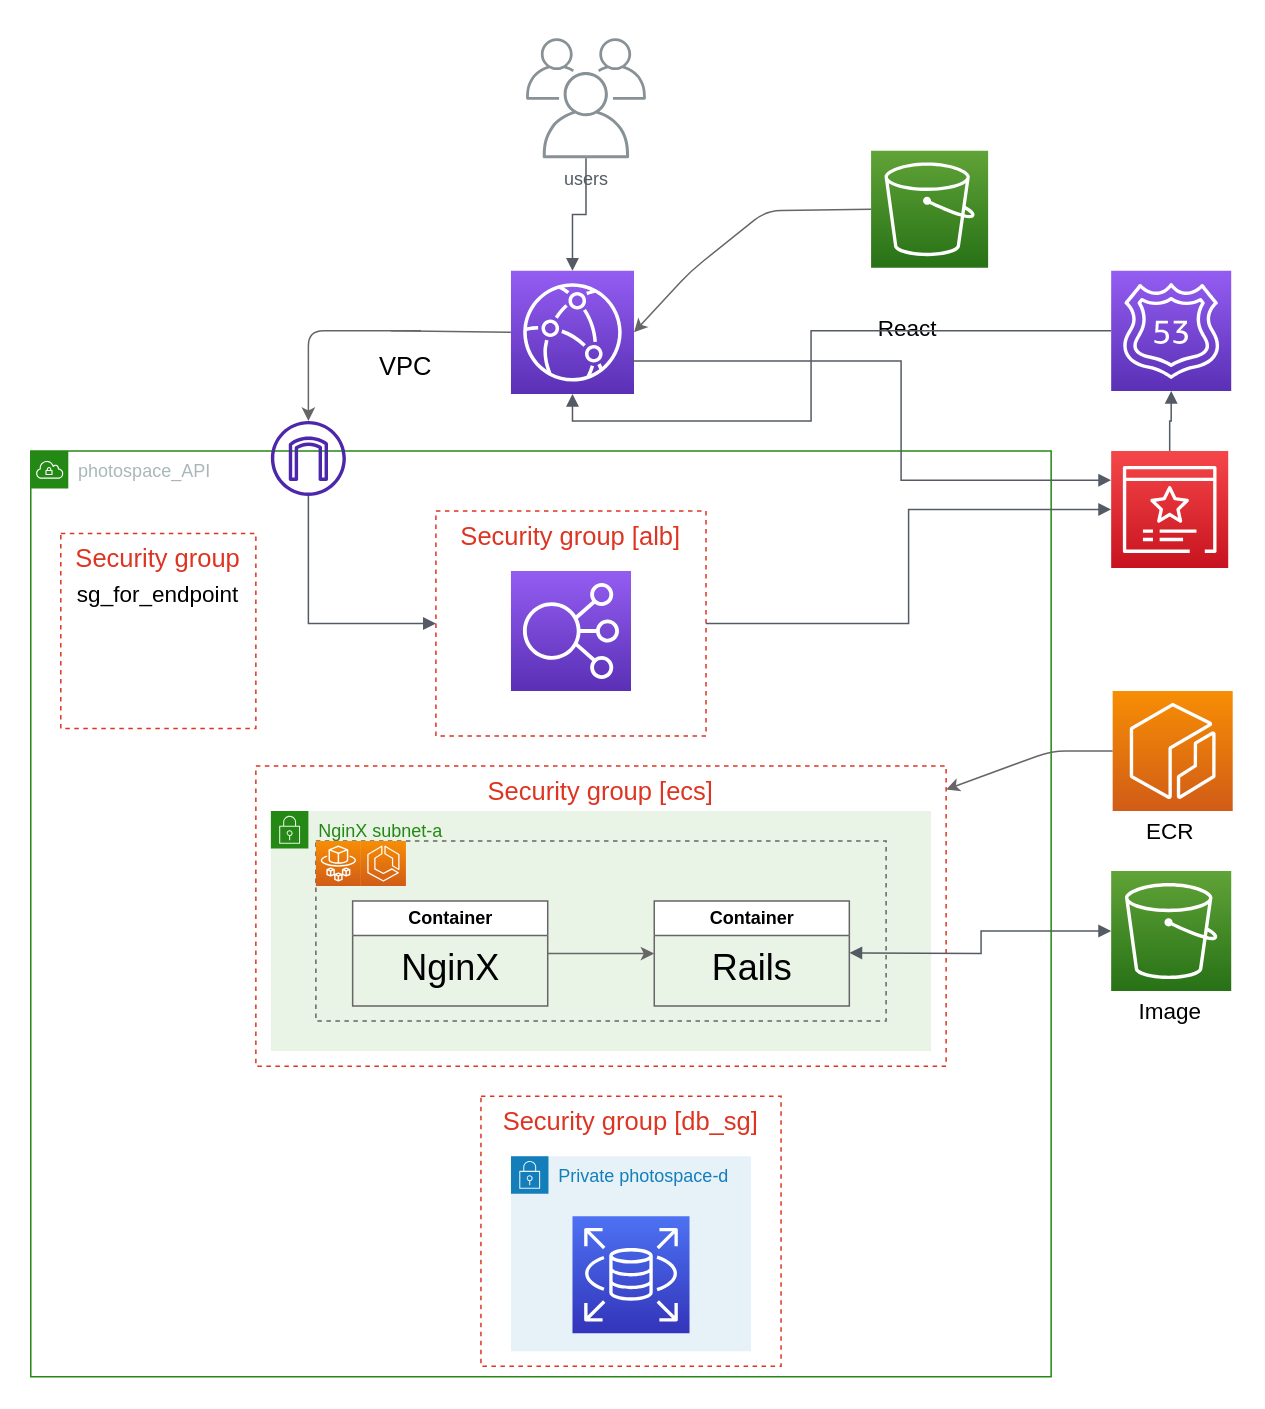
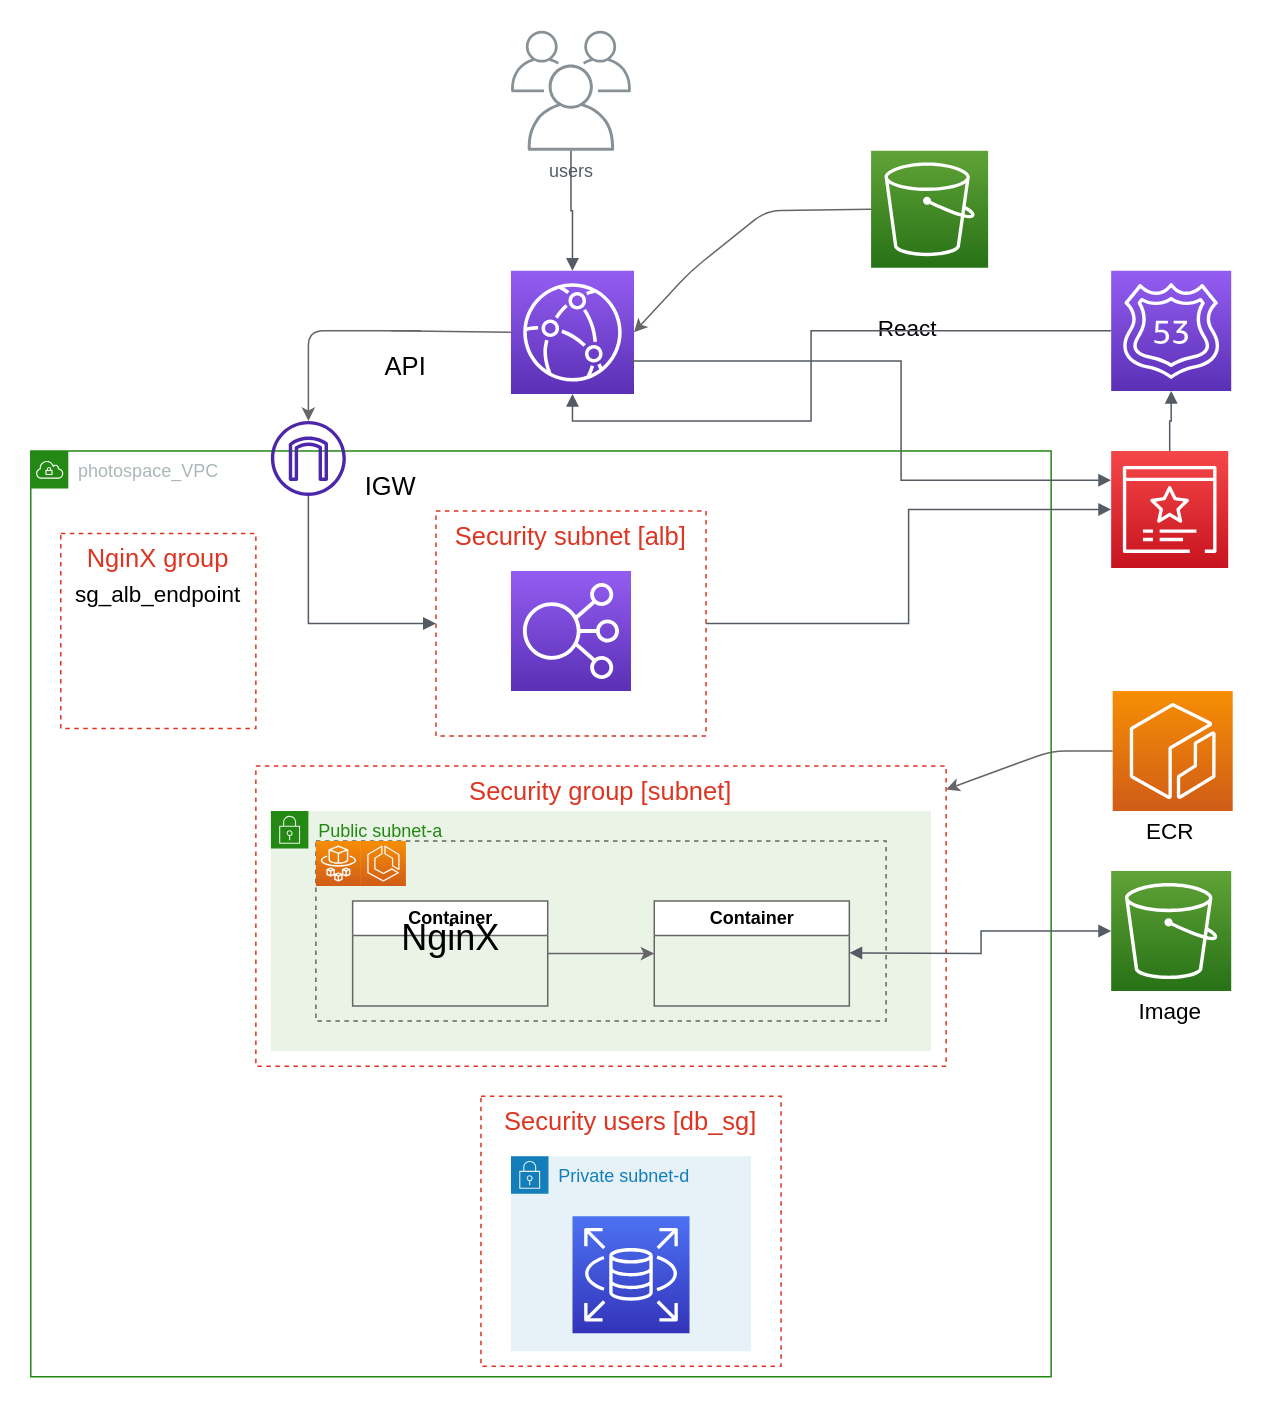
- <mxCell id="24" value="users" style="sketch=0;outlineConnect=0;gradientColor=none;fontColor=#545B64;strokeColor=none;fillColor=#879196;dashed=0;verticalLabelPosition=bottom;verticalAlign=top;align=center;html=1;fontSize=12;fontStyle=0;aspect=fixed;shape=mxgraph.aws4.illustration_users;pointerEvents=1" vertex="1" parent="1"><mxGeometry x="350" y="25" width="80" height="80" as="geometry" /></mxCell>
+ <mxCell id="24" value="users" style="sketch=0;outlineConnect=0;gradientColor=none;fontColor=#545B64;strokeColor=none;fillColor=#879196;dashed=0;verticalLabelPosition=bottom;verticalAlign=top;align=center;html=1;fontSize=12;fontStyle=0;aspect=fixed;shape=mxgraph.aws4.illustration_users;pointerEvents=1" vertex="1" parent="1"><mxGeometry x="340" y="20" width="80" height="80" as="geometry" /></mxCell>
- <mxCell id="39" value="VPC" style="text;html=1;strokeColor=none;fillColor=none;align=center;verticalAlign=middle;whiteSpace=wrap;rounded=0;dashed=1;fontSize=17;fontColor=default;" vertex="1" parent="1"><mxGeometry x="240" y="230" width="60" height="30" as="geometry" /></mxCell>
+ <mxCell id="39" value="API" style="text;html=1;strokeColor=none;fillColor=none;align=center;verticalAlign=middle;whiteSpace=wrap;rounded=0;dashed=1;fontSize=17;fontColor=default;" vertex="1" parent="1"><mxGeometry x="240" y="230" width="60" height="30" as="geometry" /></mxCell>
- <mxCell id="2" value="photospace_API" style="points=[[0,0],[0.25,0],[0.5,0],[0.75,0],[1,0],[1,0.25],[1,0.5],[1,0.75],[1,1],[0.75,1],[0.5,1],[0.25,1],[0,1],[0,0.75],[0,0.5],[0,0.25]];outlineConnect=0;gradientColor=none;html=1;whiteSpace=wrap;fontSize=12;fontStyle=0;container=1;pointerEvents=0;collapsible=0;recursiveResize=0;shape=mxgraph.aws4.group;grIcon=mxgraph.aws4.group_vpc;strokeColor=#248814;fillColor=none;verticalAlign=top;align=left;spacingLeft=30;fontColor=#AAB7B8;dashed=0;" vertex="1" parent="1"><mxGeometry x="20" y="300" width="680" height="617" as="geometry" /></mxCell>
+ <mxCell id="2" value="photospace_VPC" style="points=[[0,0],[0.25,0],[0.5,0],[0.75,0],[1,0],[1,0.25],[1,0.5],[1,0.75],[1,1],[0.75,1],[0.5,1],[0.25,1],[0,1],[0,0.75],[0,0.5],[0,0.25]];outlineConnect=0;gradientColor=none;html=1;whiteSpace=wrap;fontSize=12;fontStyle=0;container=1;pointerEvents=0;collapsible=0;recursiveResize=0;shape=mxgraph.aws4.group;grIcon=mxgraph.aws4.group_vpc;strokeColor=#248814;fillColor=none;verticalAlign=top;align=left;spacingLeft=30;fontColor=#AAB7B8;dashed=0;" vertex="1" parent="1"><mxGeometry x="20" y="300" width="680" height="617" as="geometry" /></mxCell>
+ <mxCell id="17" value="IGW" style="text;html=1;strokeColor=none;fillColor=none;align=center;verticalAlign=middle;whiteSpace=wrap;rounded=0;dashed=1;fontSize=17;fontColor=default;" vertex="1" parent="2"><mxGeometry x="210" y="10" width="60" height="30" as="geometry" /></mxCell>
- <mxCell id="21" value="Security group [alb]" style="fillColor=none;strokeColor=#DD3522;verticalAlign=top;fontStyle=0;fontColor=#DD3522;dashed=1;fontSize=17;" vertex="1" parent="2"><mxGeometry x="270" y="40" width="180" height="150" as="geometry" /></mxCell>
+ <mxCell id="21" value="Security subnet [alb]" style="fillColor=none;strokeColor=#DD3522;verticalAlign=top;fontStyle=0;fontColor=#DD3522;dashed=1;fontSize=17;" vertex="1" parent="2"><mxGeometry x="270" y="40" width="180" height="150" as="geometry" /></mxCell>
- <mxCell id="18" value="Security group" style="fillColor=none;strokeColor=#DD3522;verticalAlign=top;fontStyle=0;fontColor=#DD3522;dashed=1;fontSize=17;" vertex="1" parent="2"><mxGeometry x="20" y="55" width="130" height="130" as="geometry" /></mxCell>
+ <mxCell id="18" value="NginX group" style="fillColor=none;strokeColor=#DD3522;verticalAlign=top;fontStyle=0;fontColor=#DD3522;dashed=1;fontSize=17;" vertex="1" parent="2"><mxGeometry x="20" y="55" width="130" height="130" as="geometry" /></mxCell>
- <mxCell id="19" value="sg_for_endpoint" style="text;html=1;strokeColor=none;fillColor=none;align=center;verticalAlign=middle;whiteSpace=wrap;rounded=0;dashed=1;fontSize=15;fontColor=default;" vertex="1" parent="2"><mxGeometry x="15" y="80" width="140" height="30" as="geometry" /></mxCell>
+ <mxCell id="19" value="sg_alb_endpoint" style="text;html=1;strokeColor=none;fillColor=none;align=center;verticalAlign=middle;whiteSpace=wrap;rounded=0;dashed=1;fontSize=15;fontColor=default;" vertex="1" parent="2"><mxGeometry x="15" y="80" width="140" height="30" as="geometry" /></mxCell>
- <mxCell id="11" value="Security group [ecs]" style="fillColor=none;strokeColor=#DD3522;verticalAlign=top;fontStyle=0;fontColor=#DD3522;dashed=1;fontSize=17;" vertex="1" parent="3"><mxGeometry x="-10" y="-30" width="460" height="200" as="geometry" /></mxCell>
+ <mxCell id="11" value="Security group [subnet]" style="fillColor=none;strokeColor=#DD3522;verticalAlign=top;fontStyle=0;fontColor=#DD3522;dashed=1;fontSize=17;" vertex="1" parent="3"><mxGeometry x="-10" y="-30" width="460" height="200" as="geometry" /></mxCell>
- <mxCell id="3" value="NginX subnet-a" style="points=[[0,0],[0.25,0],[0.5,0],[0.75,0],[1,0],[1,0.25],[1,0.5],[1,0.75],[1,1],[0.75,1],[0.5,1],[0.25,1],[0,1],[0,0.75],[0,0.5],[0,0.25]];outlineConnect=0;gradientColor=none;html=1;whiteSpace=wrap;fontSize=12;fontStyle=0;container=1;pointerEvents=0;collapsible=0;recursiveResize=0;shape=mxgraph.aws4.group;grIcon=mxgraph.aws4.group_security_group;grStroke=0;strokeColor=#248814;fillColor=#E9F3E6;verticalAlign=top;align=left;spacingLeft=30;fontColor=#248814;dashed=0;" vertex="1" parent="2"><mxGeometry x="160" y="240" width="440" height="160" as="geometry" /></mxCell>
+ <mxCell id="3" value="Public subnet-a" style="points=[[0,0],[0.25,0],[0.5,0],[0.75,0],[1,0],[1,0.25],[1,0.5],[1,0.75],[1,1],[0.75,1],[0.5,1],[0.25,1],[0,1],[0,0.75],[0,0.5],[0,0.25]];outlineConnect=0;gradientColor=none;html=1;whiteSpace=wrap;fontSize=12;fontStyle=0;container=1;pointerEvents=0;collapsible=0;recursiveResize=0;shape=mxgraph.aws4.group;grIcon=mxgraph.aws4.group_security_group;grStroke=0;strokeColor=#248814;fillColor=#E9F3E6;verticalAlign=top;align=left;spacingLeft=30;fontColor=#248814;dashed=0;" vertex="1" parent="2"><mxGeometry x="160" y="240" width="440" height="160" as="geometry" /></mxCell>
- <mxCell id="5" value="NginX" style="text;html=1;strokeColor=none;fillColor=none;align=center;verticalAlign=middle;whiteSpace=wrap;rounded=0;fontSize=24;fontColor=#000000;" vertex="1" parent="4"><mxGeometry x="25" y="30" width="80" height="30" as="geometry" /></mxCell>
+ <mxCell id="5" value="NginX" style="text;html=1;strokeColor=none;fillColor=none;align=center;verticalAlign=middle;whiteSpace=wrap;rounded=0;fontSize=24;fontColor=#000000;" vertex="1" parent="4"><mxGeometry x="25" y="10" width="80" height="30" as="geometry" /></mxCell>
- <mxCell id="7" value="Rails" style="text;html=1;strokeColor=none;fillColor=none;align=center;verticalAlign=middle;whiteSpace=wrap;rounded=0;fontSize=24;fontColor=#000000;" vertex="1" parent="6"><mxGeometry x="25" y="30" width="80" height="30" as="geometry" /></mxCell>
- <mxCell id="20" value="Security group [db_sg]" style="fillColor=none;strokeColor=#DD3522;verticalAlign=top;fontStyle=0;fontColor=#DD3522;dashed=1;fontSize=17;" vertex="1" parent="2"><mxGeometry x="300" y="430" width="200" height="180" as="geometry" /></mxCell>
+ <mxCell id="20" value="Security users [db_sg]" style="fillColor=none;strokeColor=#DD3522;verticalAlign=top;fontStyle=0;fontColor=#DD3522;dashed=1;fontSize=17;" vertex="1" parent="2"><mxGeometry x="300" y="430" width="200" height="180" as="geometry" /></mxCell>
- <mxCell id="14" value="Private photospace-d" style="points=[[0,0],[0.25,0],[0.5,0],[0.75,0],[1,0],[1,0.25],[1,0.5],[1,0.75],[1,1],[0.75,1],[0.5,1],[0.25,1],[0,1],[0,0.75],[0,0.5],[0,0.25]];outlineConnect=0;gradientColor=none;html=1;whiteSpace=wrap;fontSize=12;fontStyle=0;container=1;pointerEvents=0;collapsible=0;recursiveResize=0;shape=mxgraph.aws4.group;grIcon=mxgraph.aws4.group_security_group;grStroke=0;strokeColor=#147EBA;fillColor=#E6F2F8;verticalAlign=top;align=left;spacingLeft=30;fontColor=#147EBA;dashed=0;" vertex="1" parent="2"><mxGeometry x="320" y="470" width="160" height="130" as="geometry" /></mxCell>
+ <mxCell id="14" value="Private subnet-d" style="points=[[0,0],[0.25,0],[0.5,0],[0.75,0],[1,0],[1,0.25],[1,0.5],[1,0.75],[1,1],[0.75,1],[0.5,1],[0.25,1],[0,1],[0,0.75],[0,0.5],[0,0.25]];outlineConnect=0;gradientColor=none;html=1;whiteSpace=wrap;fontSize=12;fontStyle=0;container=1;pointerEvents=0;collapsible=0;recursiveResize=0;shape=mxgraph.aws4.group;grIcon=mxgraph.aws4.group_security_group;grStroke=0;strokeColor=#147EBA;fillColor=#E6F2F8;verticalAlign=top;align=left;spacingLeft=30;fontColor=#147EBA;dashed=0;" vertex="1" parent="2"><mxGeometry x="320" y="470" width="160" height="130" as="geometry" /></mxCell>
